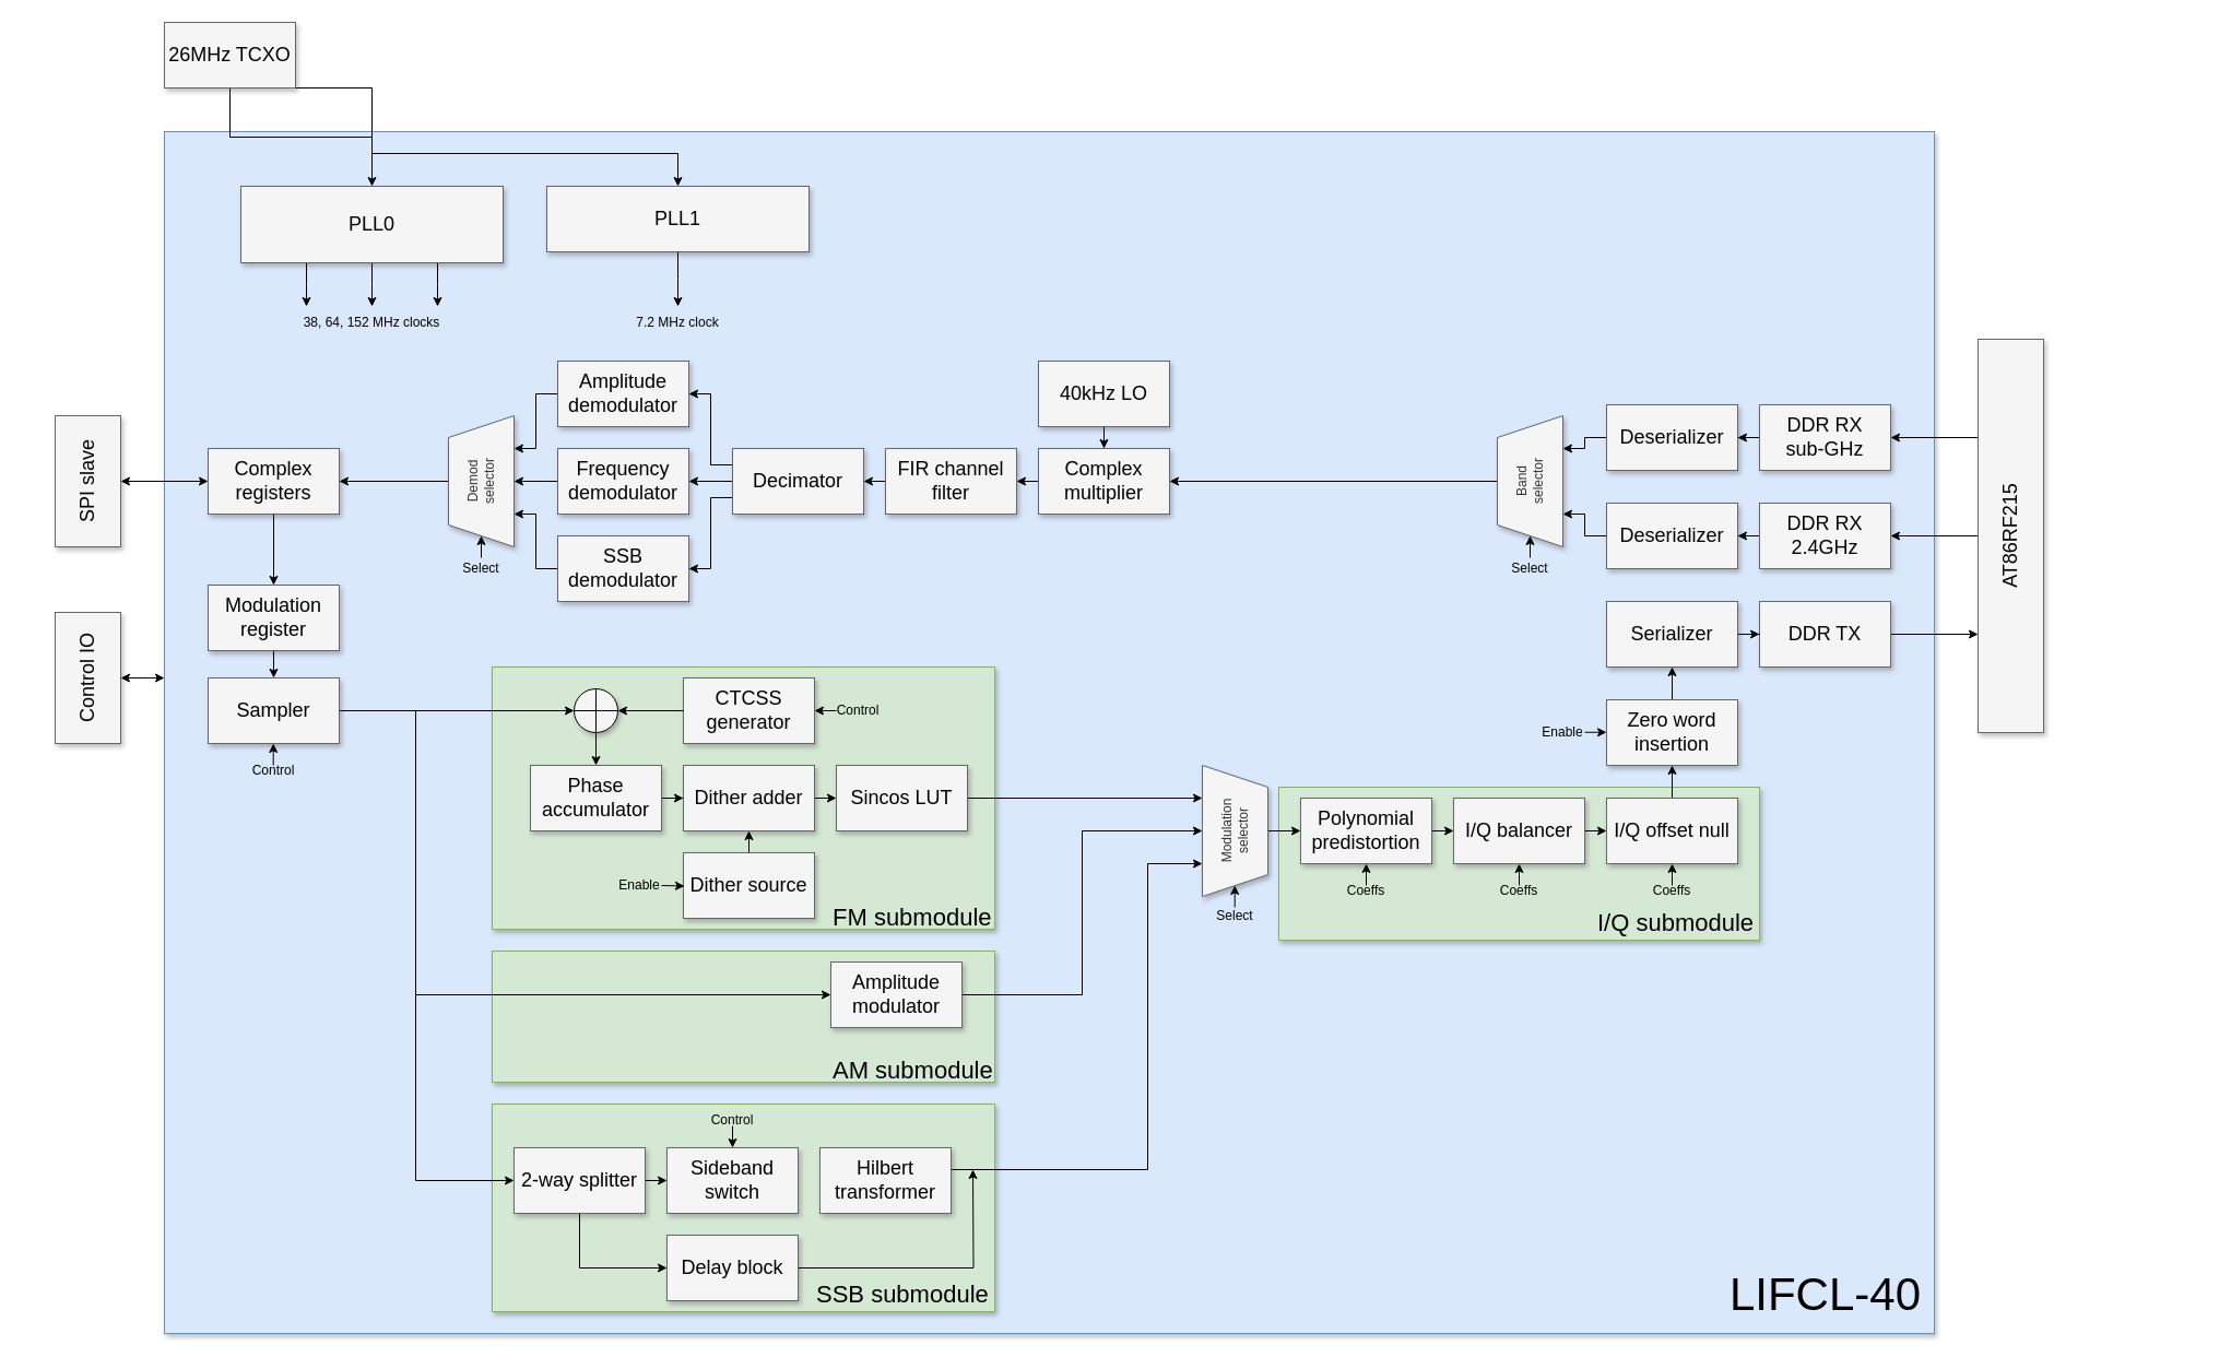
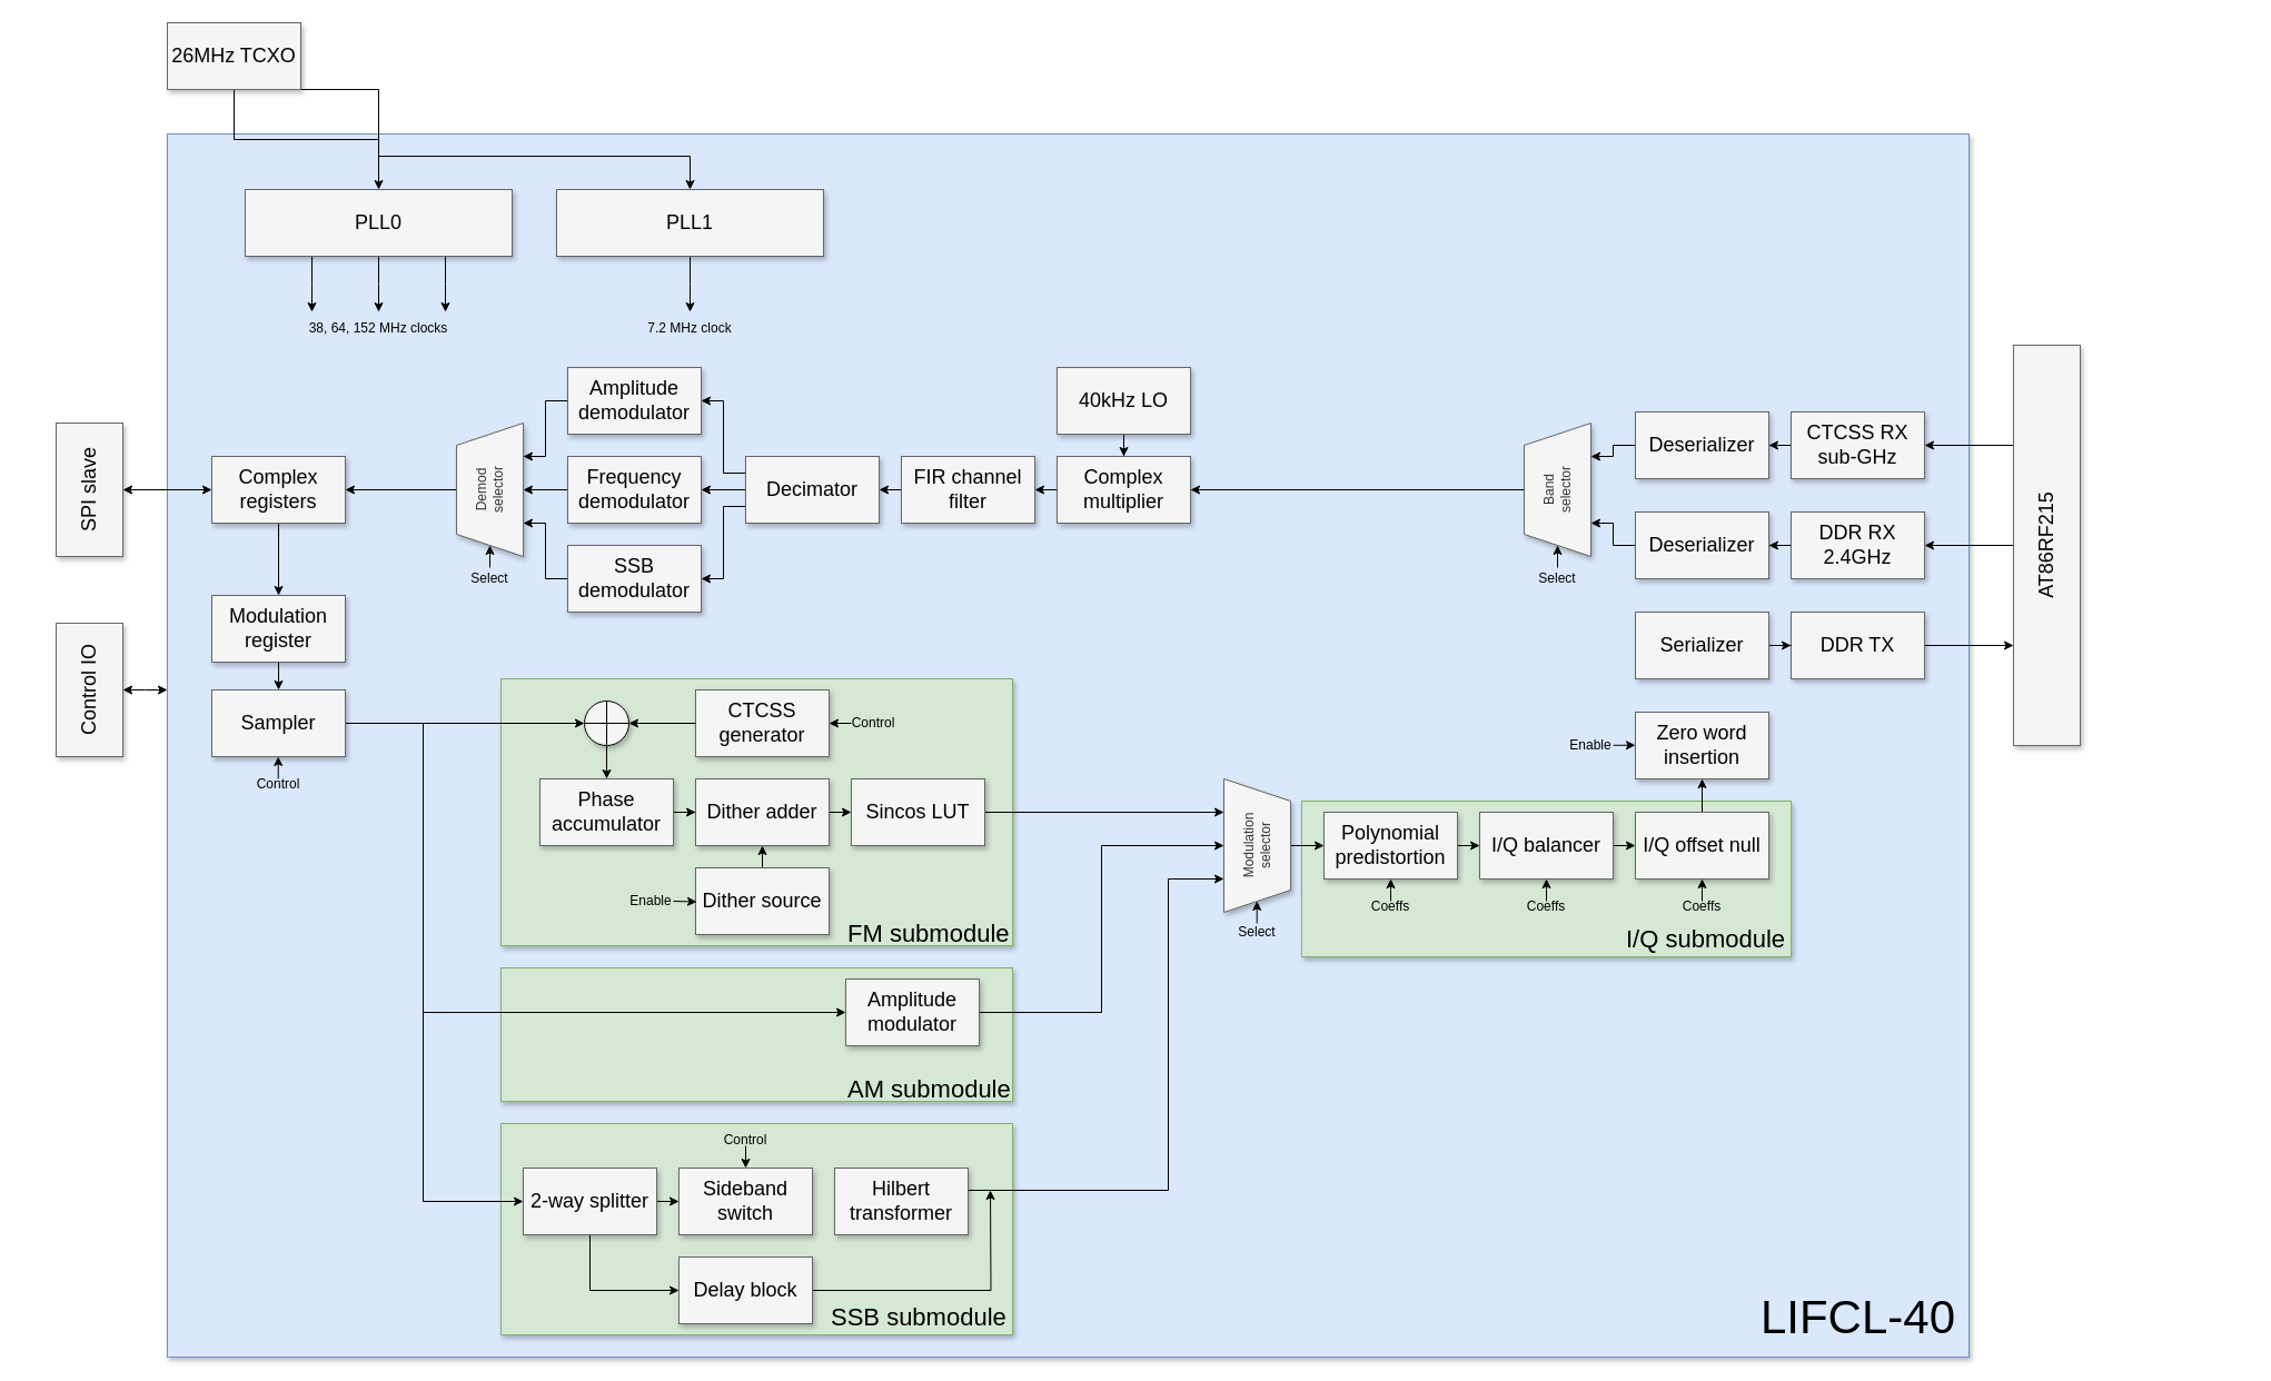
- <mxCell id="14" value="PLL0" style="whiteSpace=wrap;html=1;shadow=1;fontSize=18;fillColor=#f5f5f5;strokeColor=#666666;" parent="1" vertex="1"><mxGeometry x="220" y="170" width="240" height="70" as="geometry" /></mxCell>
+ <mxCell id="14" value="PLL0" style="whiteSpace=wrap;html=1;shadow=1;fontSize=18;fillColor=#f5f5f5;strokeColor=#666666;" parent="1" vertex="1"><mxGeometry x="220" y="170" width="240" height="60" as="geometry" /></mxCell>
- <mxCell id="6" value="DDR RX&lt;br&gt;sub-GHz" style="whiteSpace=wrap;html=1;shadow=1;fontSize=18;fillColor=#f5f5f5;strokeColor=#666666;" parent="1" vertex="1"><mxGeometry x="1610" y="370" width="120" height="60" as="geometry" /></mxCell>
+ <mxCell id="6" value="CTCSS RX&lt;br&gt;sub-GHz" style="whiteSpace=wrap;html=1;shadow=1;fontSize=18;fillColor=#f5f5f5;strokeColor=#666666;" parent="1" vertex="1"><mxGeometry x="1610" y="370" width="120" height="60" as="geometry" /></mxCell>
- <mxCell id="60" style="edgeStyle=orthogonalEdgeStyle;rounded=0;orthogonalLoop=1;jettySize=auto;html=1;exitX=0.5;exitY=0;exitDx=0;exitDy=0;entryX=0.5;entryY=1;entryDx=0;entryDy=0;" edge="1" parent="1" source="61" target="63"><mxGeometry relative="1" as="geometry" /></mxCell>
